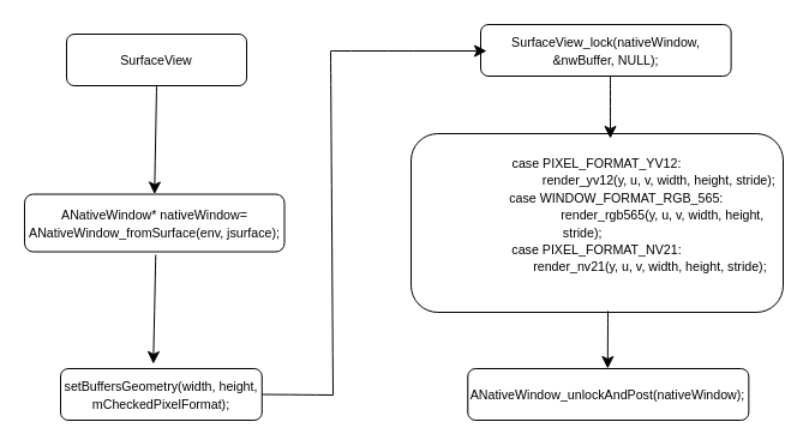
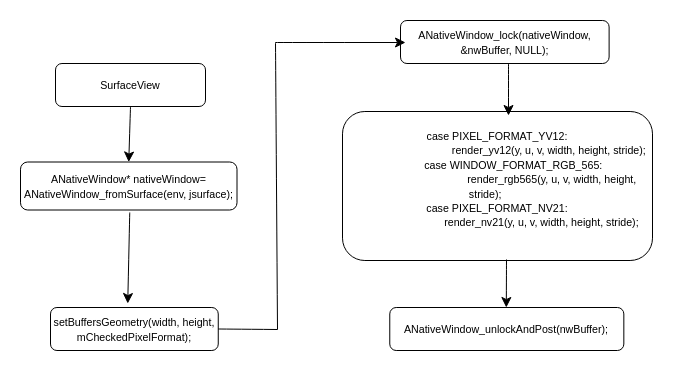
- <mxCell id="5" value="&lt;b id=&quot;docs-internal-guid-8d420a64-7fff-955a-9f99-24eeb4a5b018&quot; style=&quot;font-weight:normal;&quot;&gt;&lt;p style=&quot;line-height:1.2;margin-top:0pt;margin-bottom:0pt;&quot; dir=&quot;ltr&quot;&gt;&lt;span style=&quot;font-size:8pt;font-family:Arial,sans-serif;color:#000000;background-color:transparent;font-weight:400;font-style:normal;font-variant:normal;text-decoration:none;vertical-align:baseline;white-space:pre;white-space:pre-wrap;&quot;&gt;SurfaceView_lock(nativeWindow, &amp;amp;nwBuffer, NULL);&lt;/span&gt;&lt;/p&gt;&lt;/b&gt;" style="rounded=1;whiteSpace=wrap;html=1;" vertex="1" parent="1"><mxGeometry x="400" y="20" width="208.62" height="43" as="geometry" /></mxCell>
+ <mxCell id="5" value="&lt;b id=&quot;docs-internal-guid-8d420a64-7fff-955a-9f99-24eeb4a5b018&quot; style=&quot;font-weight:normal;&quot;&gt;&lt;p style=&quot;line-height:1.2;margin-top:0pt;margin-bottom:0pt;&quot; dir=&quot;ltr&quot;&gt;&lt;span style=&quot;font-size:8pt;font-family:Arial,sans-serif;color:#000000;background-color:transparent;font-weight:400;font-style:normal;font-variant:normal;text-decoration:none;vertical-align:baseline;white-space:pre;white-space:pre-wrap;&quot;&gt;ANativeWindow_lock(nativeWindow, &amp;amp;nwBuffer, NULL);&lt;/span&gt;&lt;/p&gt;&lt;/b&gt;" style="rounded=1;whiteSpace=wrap;html=1;" vertex="1" parent="1"><mxGeometry x="400" y="20" width="208.62" height="43" as="geometry" /></mxCell>
- <mxCell id="3" value="&lt;b id=&quot;docs-internal-guid-e13a103a-7fff-5d24-f59f-2c10ec8842db&quot; style=&quot;font-weight:normal;&quot;&gt;&lt;p style=&quot;line-height: 1.2; margin-top: 0pt; margin-bottom: 0pt; font-size: 10.667px; white-space-collapse: preserve;&quot; dir=&quot;ltr&quot;&gt;&lt;font face=&quot;Arial, sans-serif&quot;&gt;SurfaceView&lt;/font&gt;&lt;/p&gt;&lt;/b&gt;" style="rounded=1;whiteSpace=wrap;html=1;" vertex="1" parent="1"><mxGeometry x="55.01" y="28" width="150" height="43" as="geometry" /></mxCell>
+ <mxCell id="3" value="&lt;b id=&quot;docs-internal-guid-e13a103a-7fff-5d24-f59f-2c10ec8842db&quot; style=&quot;font-weight:normal;&quot;&gt;&lt;p style=&quot;line-height: 1.2; margin-top: 0pt; margin-bottom: 0pt; font-size: 10.667px; white-space-collapse: preserve;&quot; dir=&quot;ltr&quot;&gt;&lt;font face=&quot;Arial, sans-serif&quot;&gt;SurfaceView&lt;/font&gt;&lt;/p&gt;&lt;/b&gt;" style="rounded=1;whiteSpace=wrap;html=1;" vertex="1" parent="1"><mxGeometry x="55.01" y="63" width="150" height="43" as="geometry" /></mxCell>
- <mxCell id="6" value="&lt;b id=&quot;docs-internal-guid-8d420a64-7fff-955a-9f99-24eeb4a5b018&quot; style=&quot;font-weight:normal;&quot;&gt;&lt;p style=&quot;line-height:1.2;margin-top:0pt;margin-bottom:0pt;&quot; dir=&quot;ltr&quot;&gt;&lt;span style=&quot;text-align: left;&quot; id=&quot;docs-internal-guid-63caeeaf-7fff-d8f3-9f6a-668ca7343122&quot;&gt;&lt;span style=&quot;font-size: 8pt; font-family: Arial, sans-serif; background-color: transparent; font-variant-numeric: normal; font-variant-east-asian: normal; font-variant-alternates: normal; font-variant-position: normal; vertical-align: baseline; white-space-collapse: preserve;&quot;&gt;ANativeWindow_unlockAndPost(&lt;span style=&quot;text-align: center;&quot;&gt;nativeWindow&lt;/span&gt;);&lt;/span&gt;&lt;/span&gt;&lt;br&gt;&lt;/p&gt;&lt;/b&gt;" style="rounded=1;whiteSpace=wrap;html=1;" vertex="1" parent="1"><mxGeometry x="389.28" y="307" width="234.06" height="43" as="geometry" /></mxCell>
+ <mxCell id="6" value="&lt;b id=&quot;docs-internal-guid-8d420a64-7fff-955a-9f99-24eeb4a5b018&quot; style=&quot;font-weight:normal;&quot;&gt;&lt;p style=&quot;line-height:1.2;margin-top:0pt;margin-bottom:0pt;&quot; dir=&quot;ltr&quot;&gt;&lt;span style=&quot;text-align: left;&quot; id=&quot;docs-internal-guid-63caeeaf-7fff-d8f3-9f6a-668ca7343122&quot;&gt;&lt;span style=&quot;font-size: 8pt; font-family: Arial, sans-serif; background-color: transparent; font-variant-numeric: normal; font-variant-east-asian: normal; font-variant-alternates: normal; font-variant-position: normal; vertical-align: baseline; white-space-collapse: preserve;&quot;&gt;ANativeWindow_unlockAndPost(&lt;span style=&quot;text-align: center;&quot;&gt;nwBuffer&lt;/span&gt;);&lt;/span&gt;&lt;/span&gt;&lt;br&gt;&lt;/p&gt;&lt;/b&gt;" style="rounded=1;whiteSpace=wrap;html=1;" vertex="1" parent="1"><mxGeometry x="389.28" y="307" width="234.06" height="43" as="geometry" /></mxCell>
